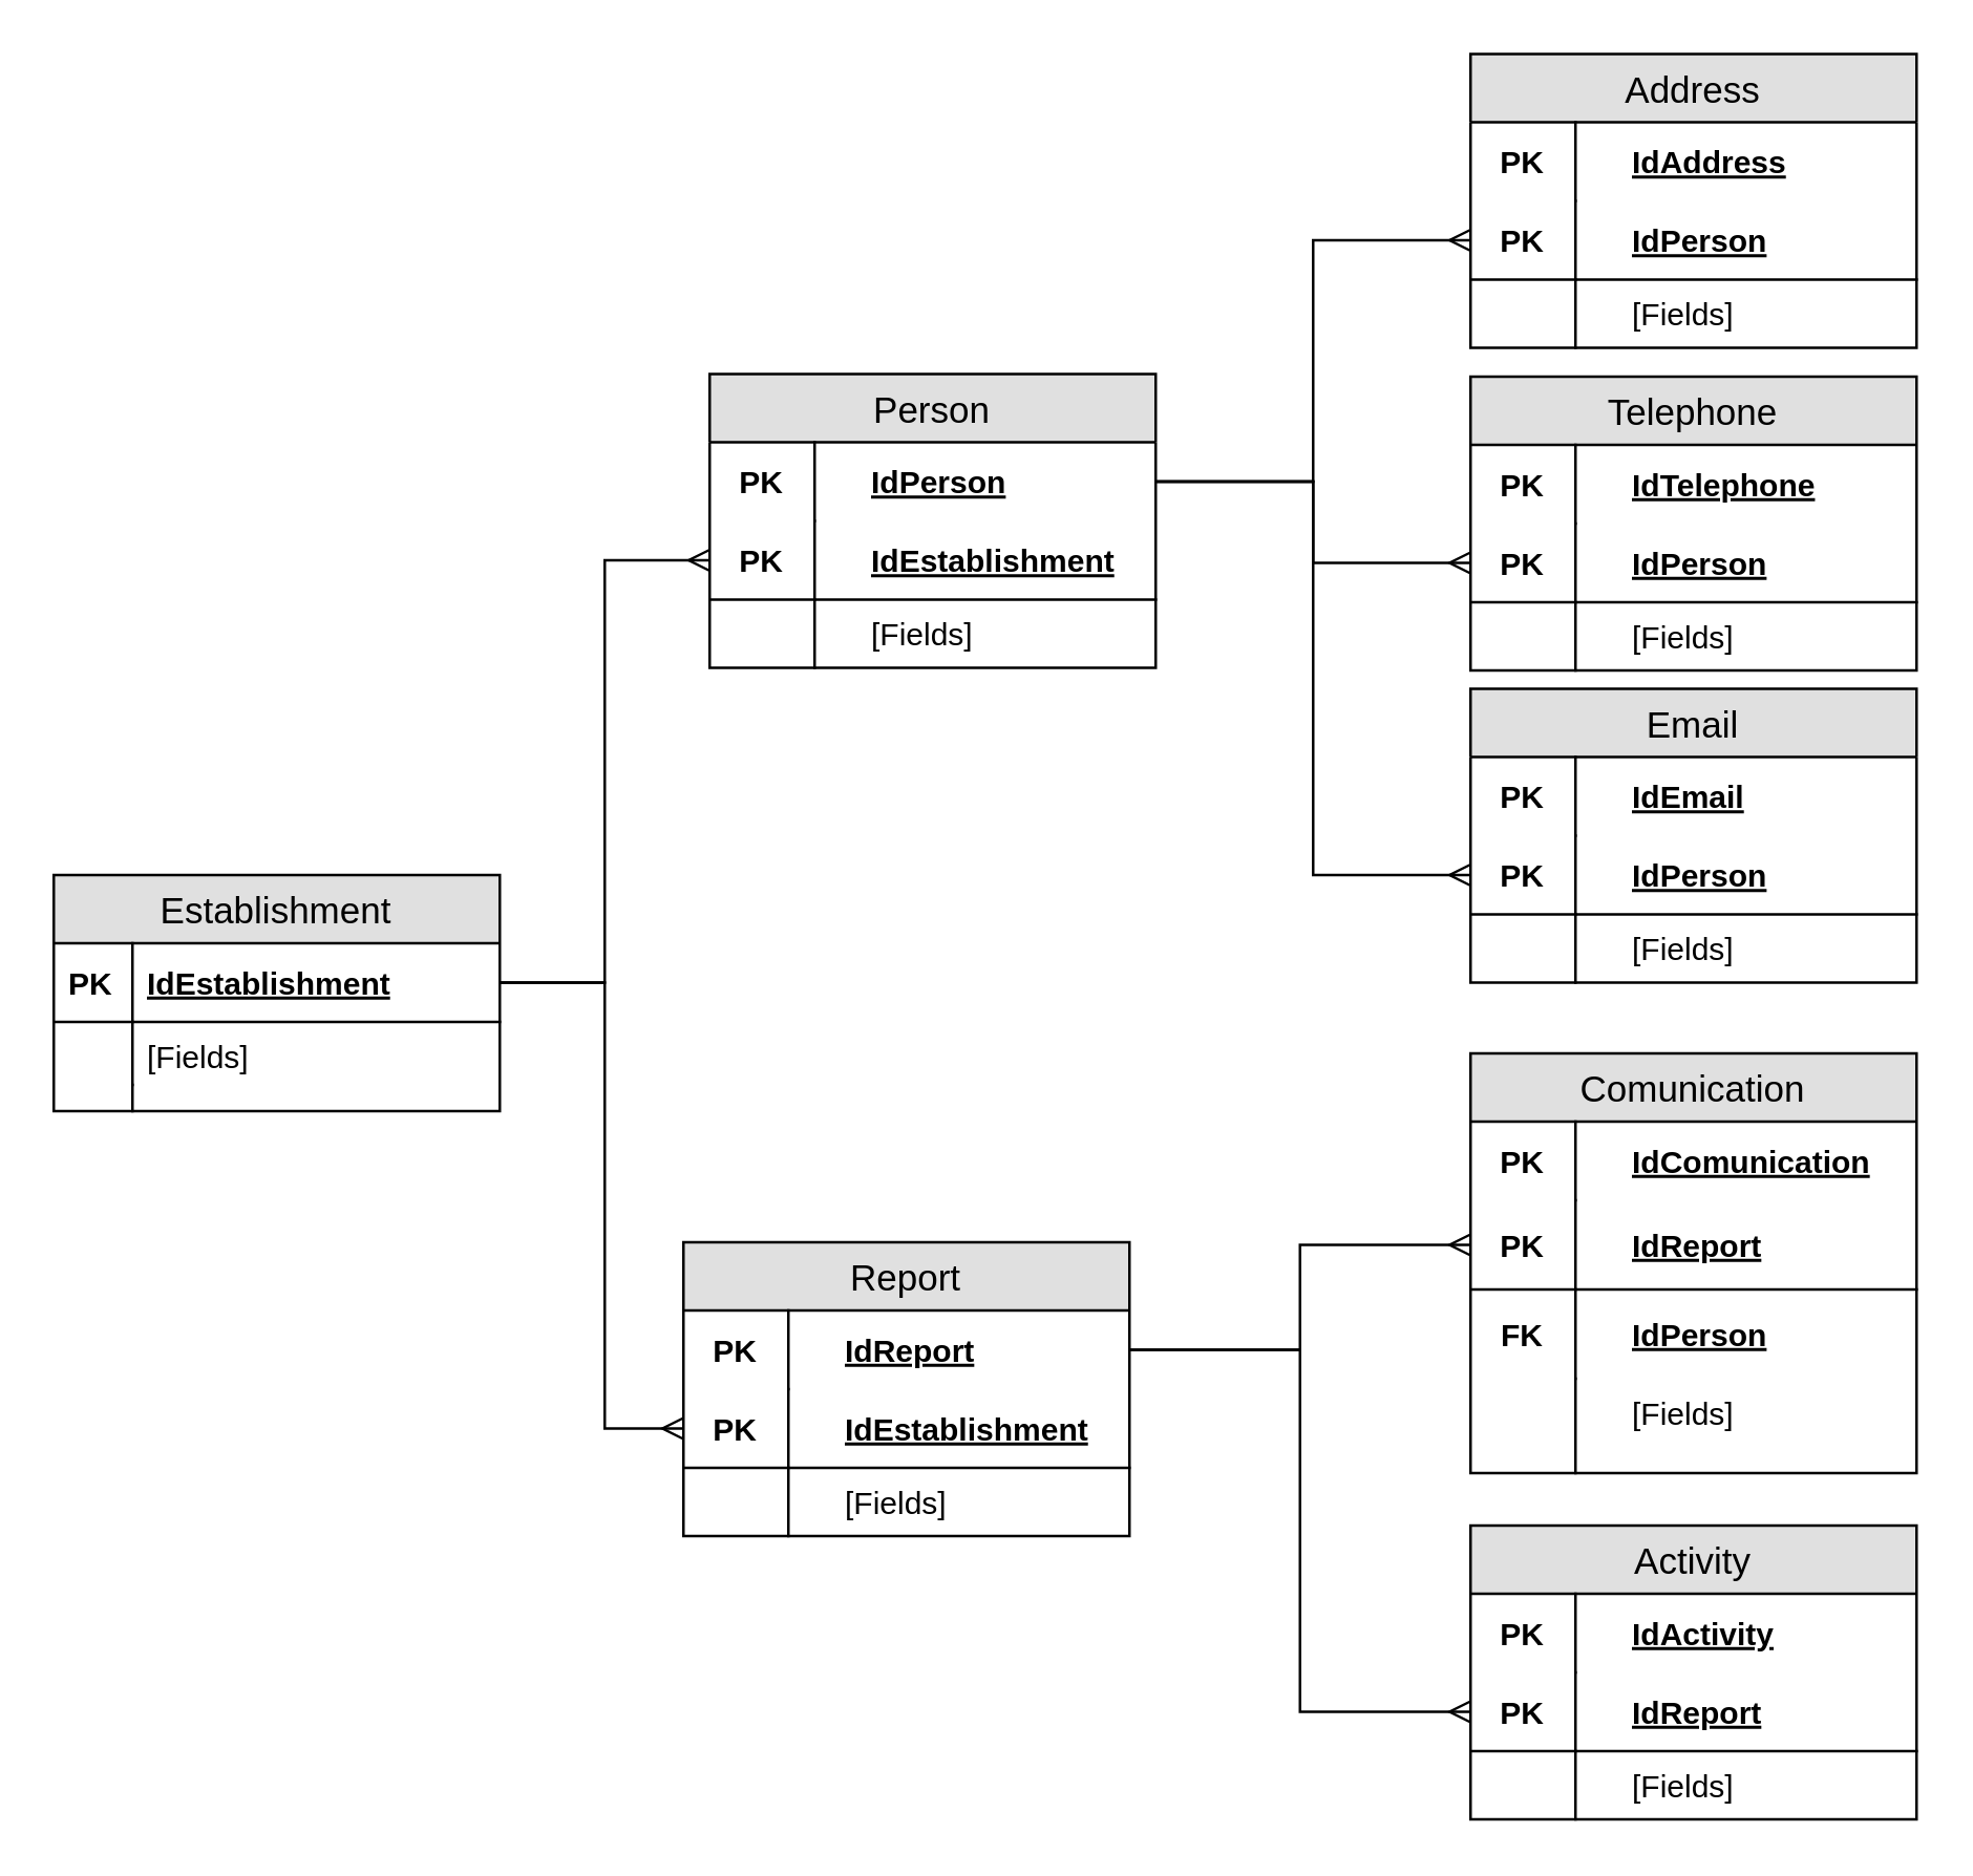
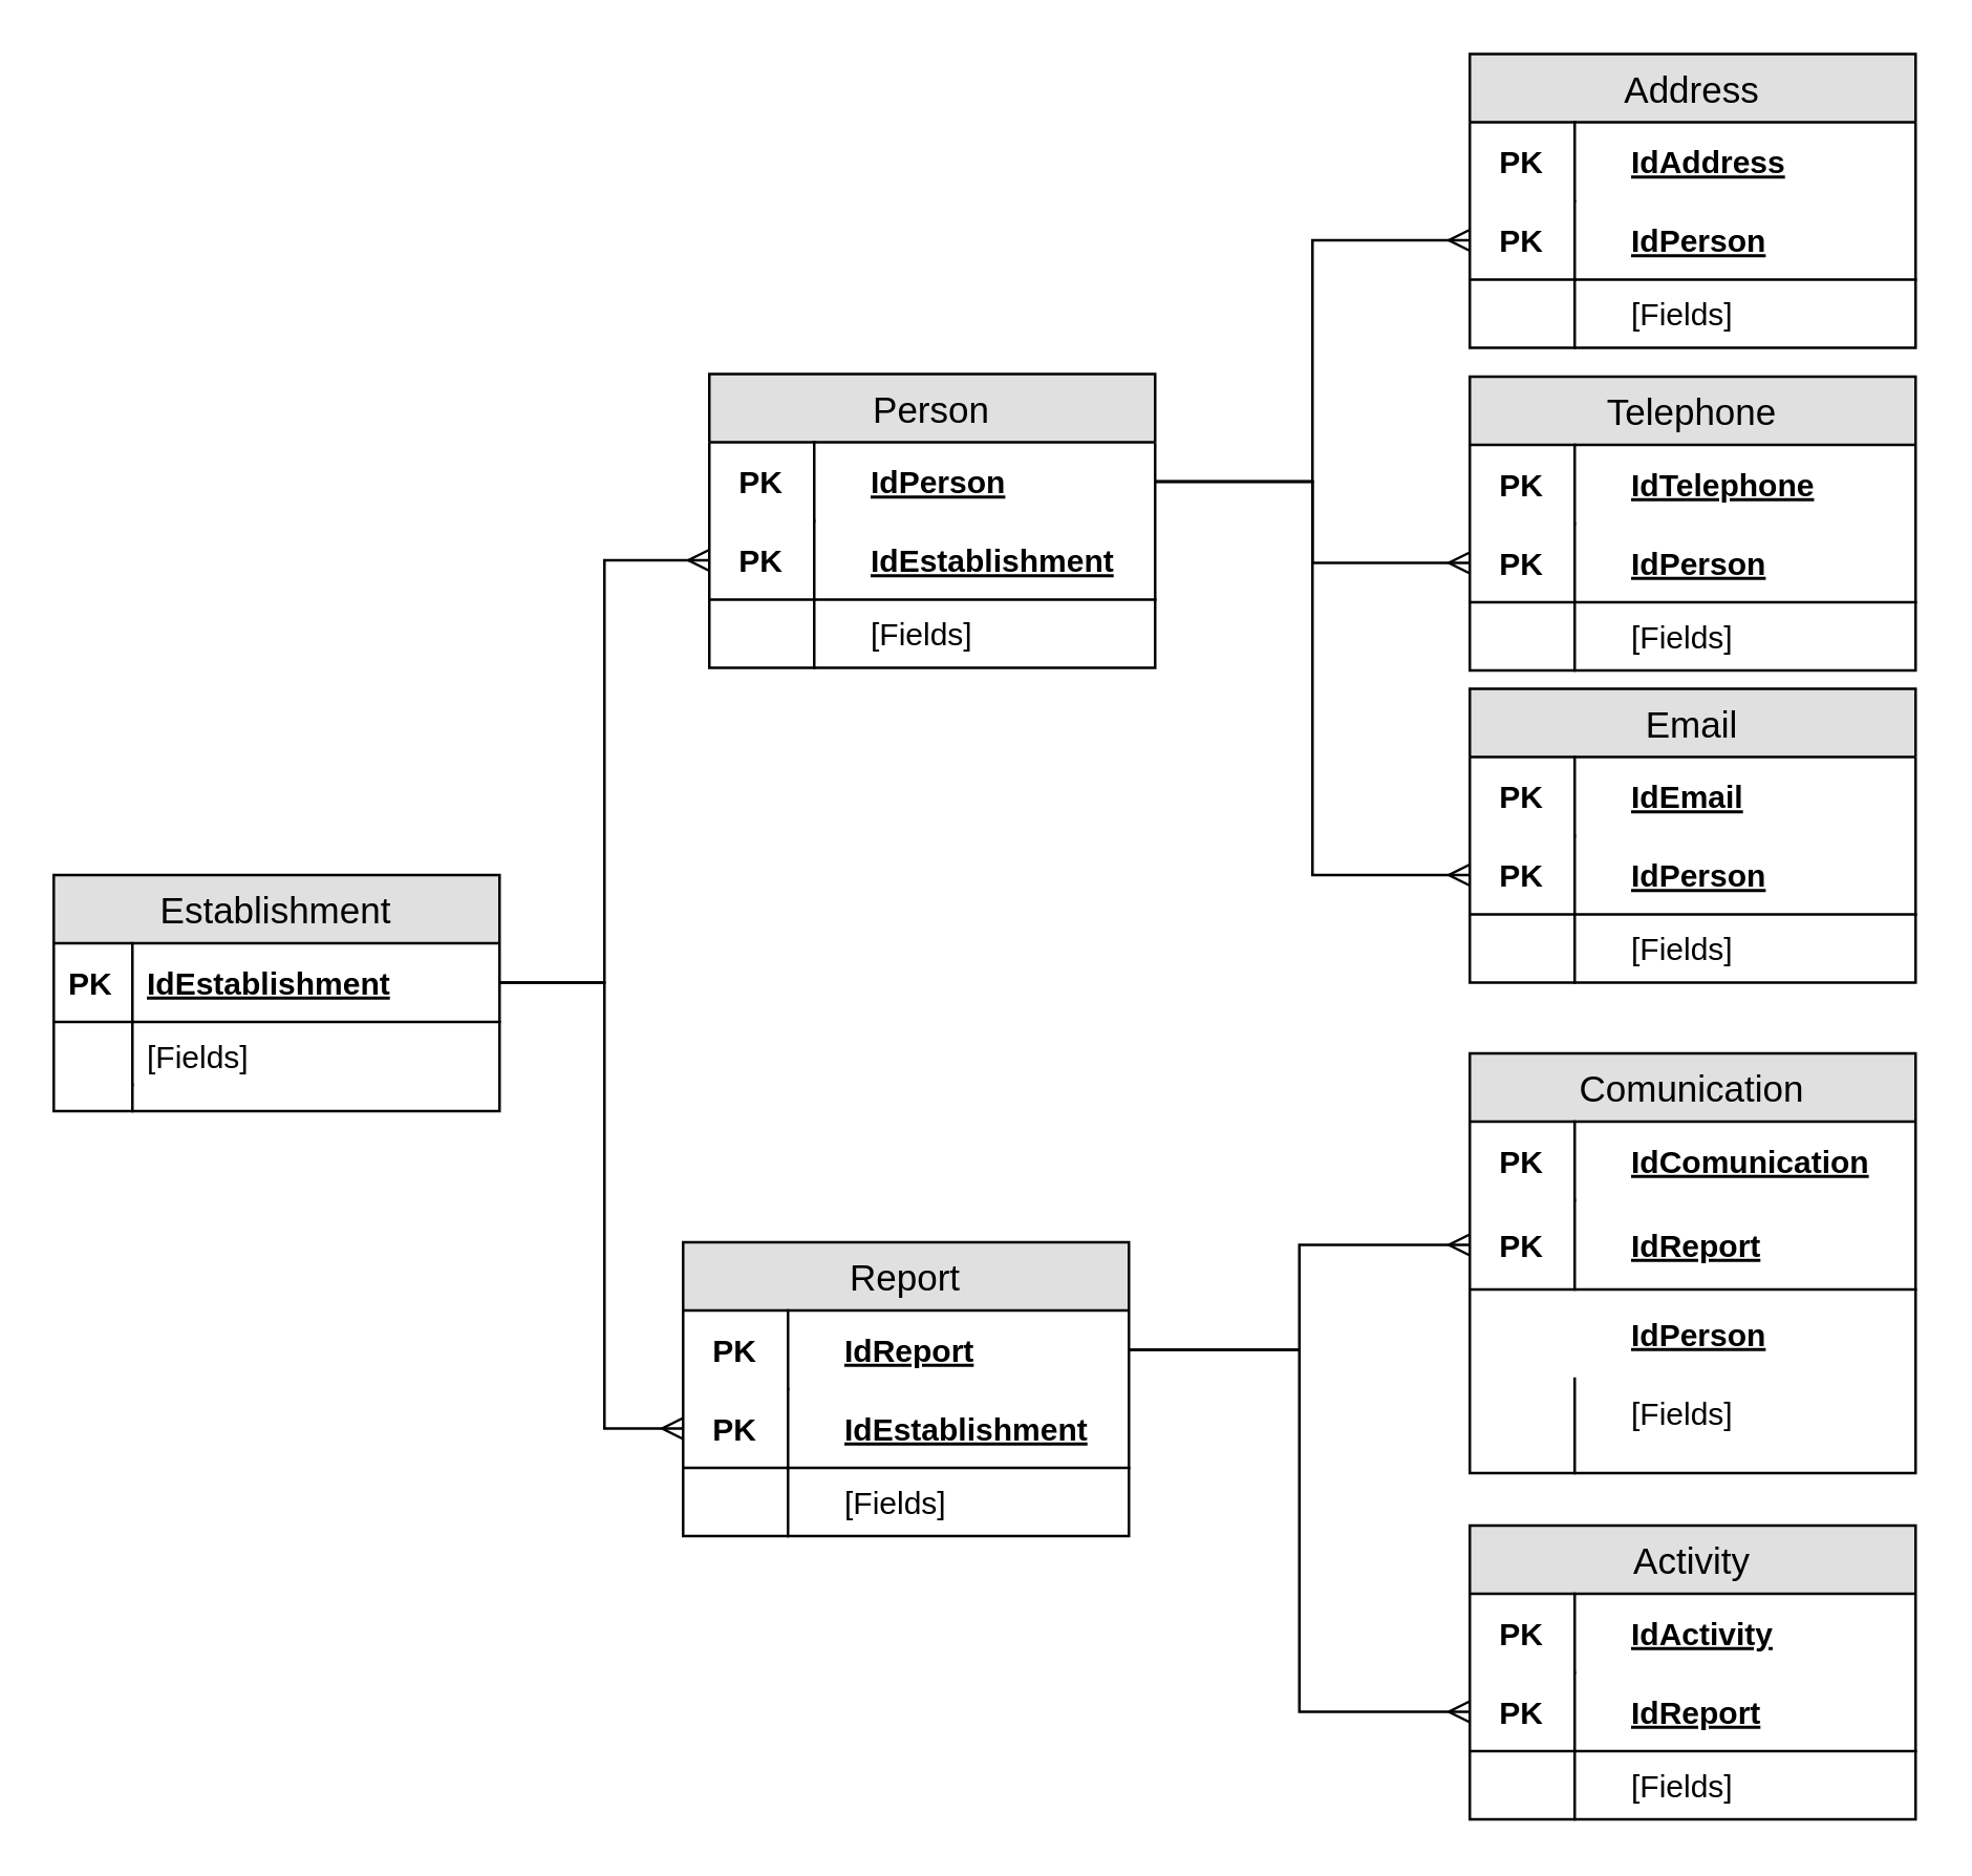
- <mxCell id="50" value="FK" style="shape=partialRectangle;fontStyle=1;top=0;left=0;bottom=0;fillColor=none;align=center;verticalAlign=middle;spacingLeft=4;spacingRight=4;overflow=hidden;rotatable=0;points=[];portConstraint=eastwest;part=1;fontSize=12;" vertex="1" connectable="0" parent="49"><mxGeometry width="40" height="34" as="geometry" /></mxCell>
